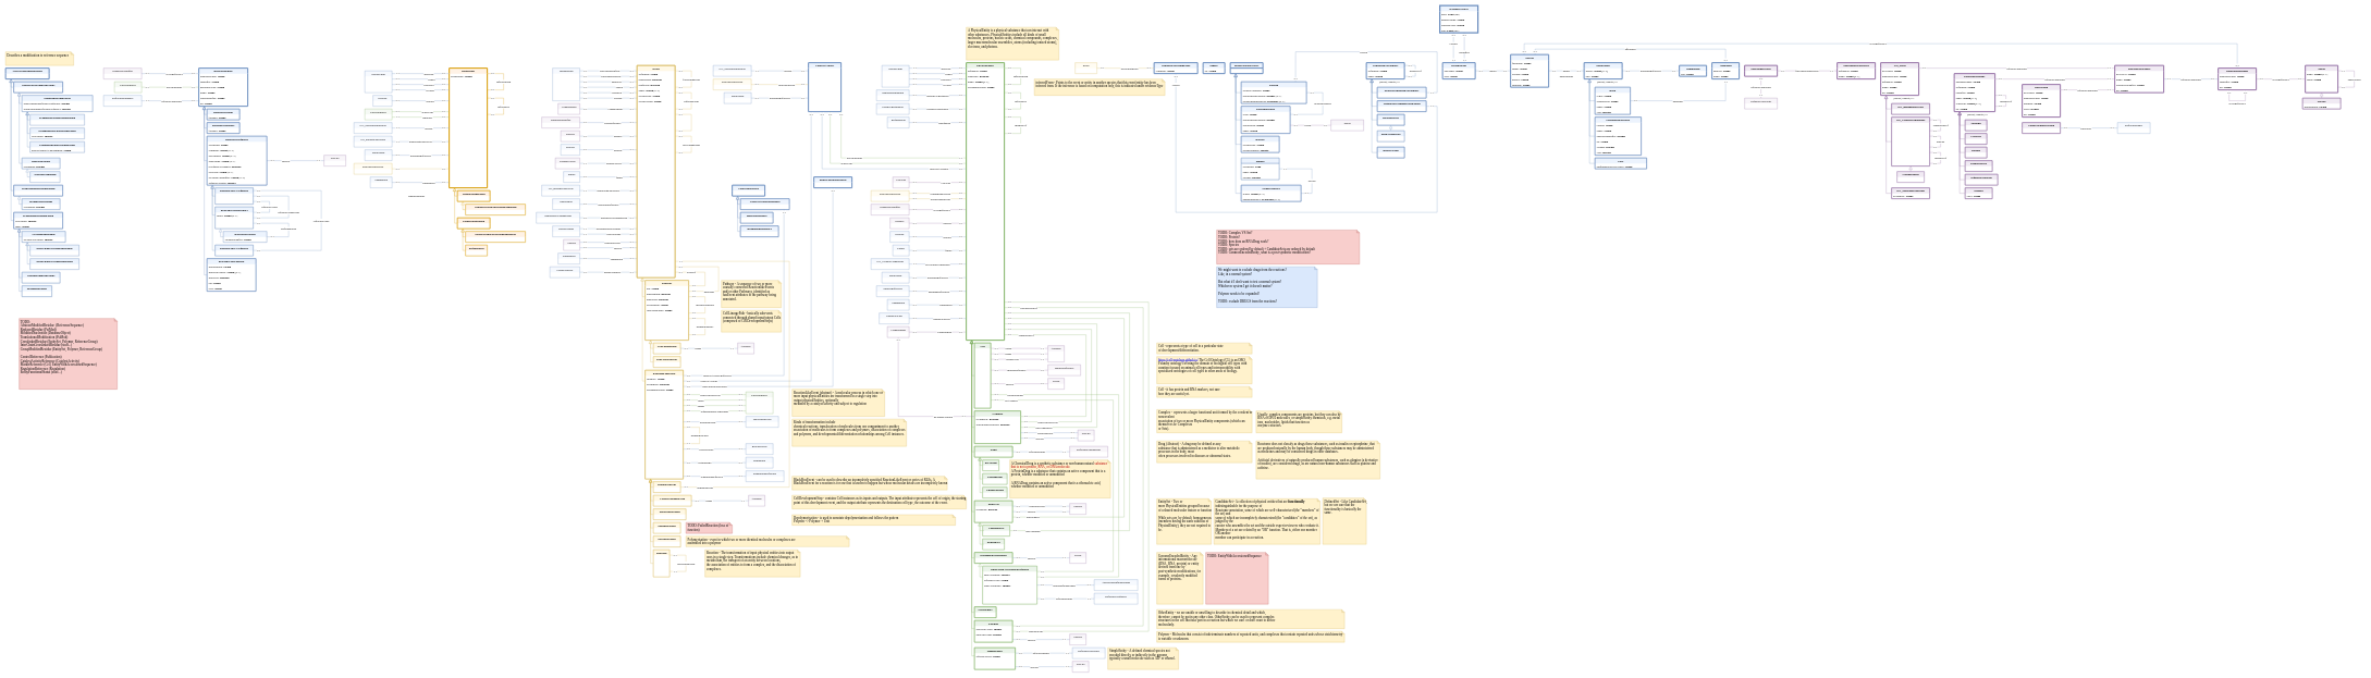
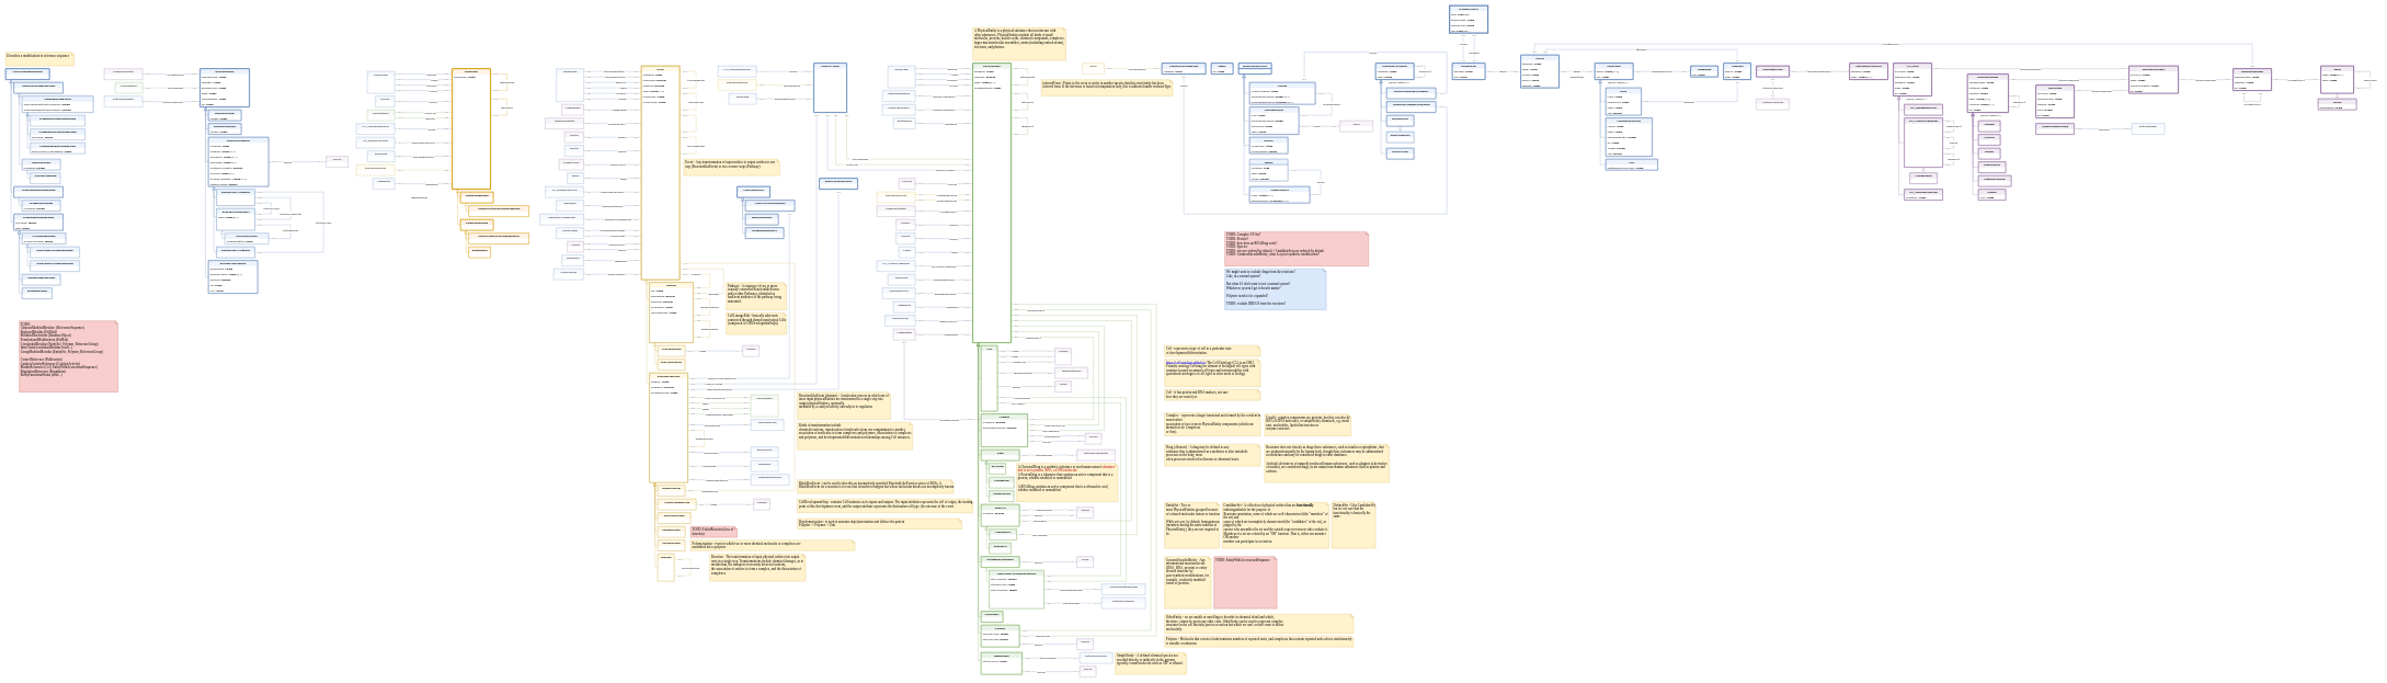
- <mxCell id="842" value="interactor" style="text;html=1;align=center;verticalAlign=middle;resizable=1;points=[];autosize=1;strokeColor=none;fillColor=none;fontFamily=CaskaydiaCove NFM Light;fontSize=10;fontStyle=0;labelBackgroundColor=default;spacing=0;fillOpacity=50;strokeWidth=0;labelBorderColor=#FFFFFF;" parent="1" vertex="1"><mxGeometry x="7625" y="460" width="80" height="20" as="geometry" /></mxCell>
+ <mxCell id="842" value="interactor" style="text;html=1;align=center;verticalAlign=middle;resizable=1;points=[];autosize=1;strokeColor=none;fillColor=none;fontFamily=CaskaydiaCove NFM Light;fontSize=10;fontStyle=0;labelBackgroundColor=default;spacing=0;fillOpacity=50;strokeWidth=0;labelBorderColor=#FFFFFF;" parent="1" vertex="1"><mxGeometry x="7640" y="460" width="80" height="20" as="geometry" /></mxCell>
+ <mxCell id="874" value="&lt;div&gt;Event -&amp;nbsp;&lt;span style=&quot;background-color: transparent;&quot;&gt;Any&amp;nbsp;&lt;/span&gt;&lt;span style=&quot;background-color: transparent; color: light-dark(rgb(0, 0, 0), rgb(255, 255, 255));&quot;&gt;transformation of input entities to output entities in one step (ReactionlikeEvent) or two or more&amp;nbsp;&lt;/span&gt;&lt;span style=&quot;background-color: transparent; color: light-dark(rgb(0, 0, 0), rgb(255, 255, 255));&quot;&gt;steps (Pathway)&lt;/span&gt;&lt;/div&gt;" style="shape=note;whiteSpace=wrap;html=1;backgroundOutline=1;darkOpacity=0.05;fillColor=#fff2cc;strokeColor=#d6b656;size=10;fontFamily=CaskaydiaCove NFM Light;align=left;spacing=0;spacingTop=0;verticalAlign=top;spacingLeft=6;" parent="1" vertex="1"><mxGeometry x="2495" y="580" width="350" height="60" as="geometry" /></mxCell>
